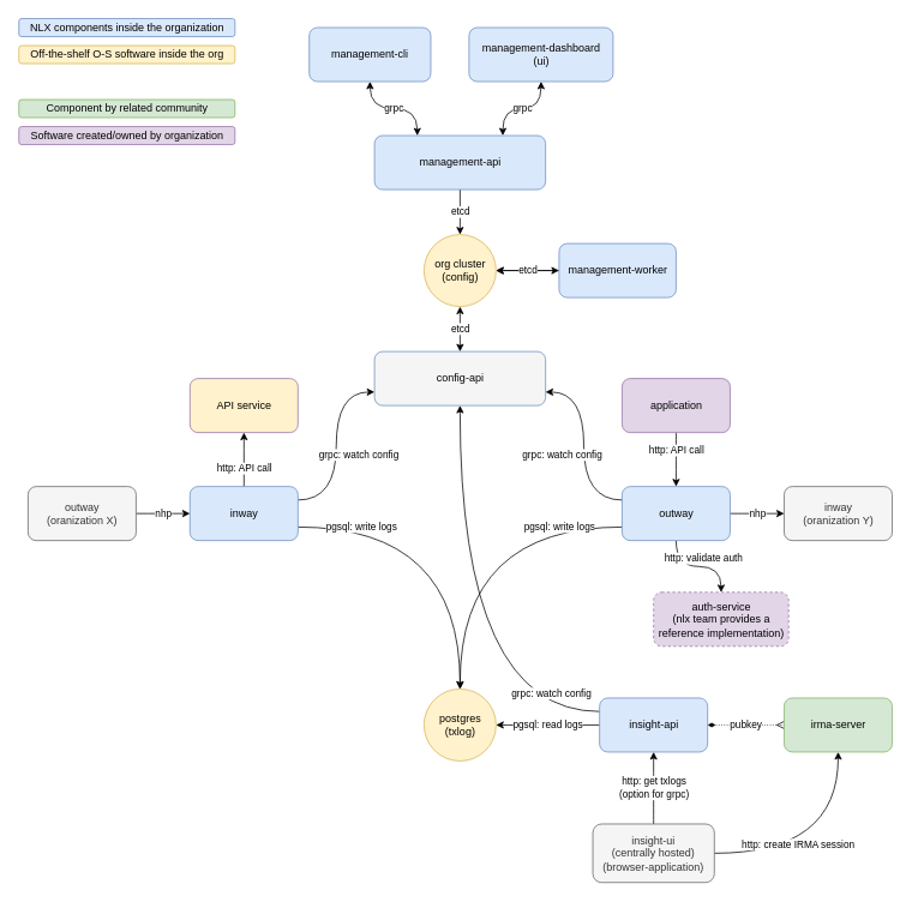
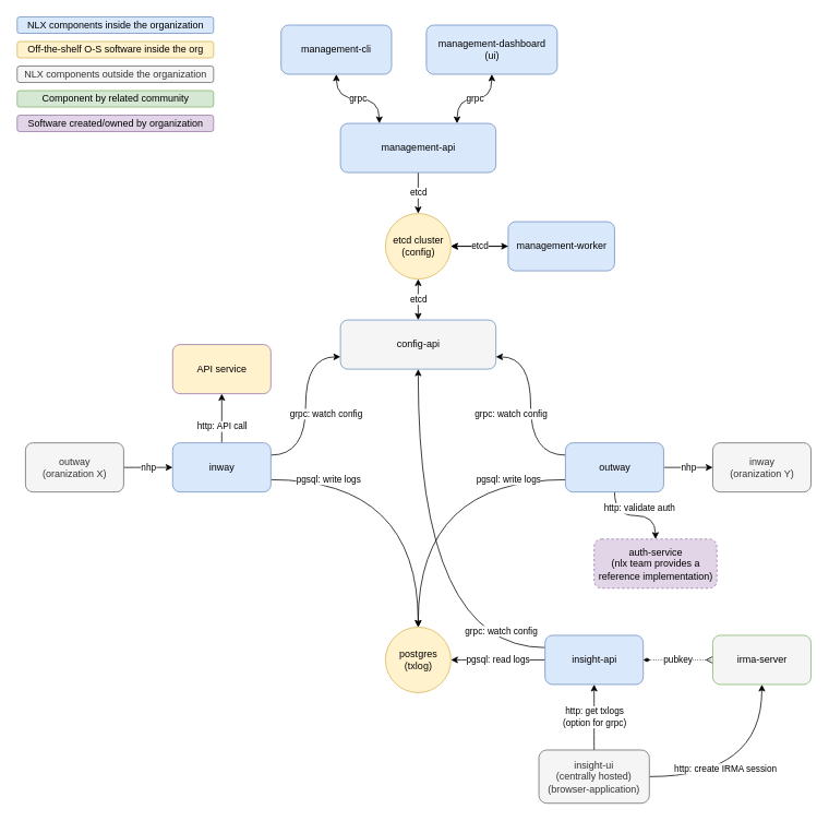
+ <mxCell id="37" value="NLX components outside the organization" style="text;html=1;strokeColor=#666666;fillColor=#f5f5f5;align=center;verticalAlign=middle;whiteSpace=wrap;rounded=1;fontColor=#333333;" vertex="1" parent="1"><mxGeometry x="20.5" y="80" width="240" height="20" as="geometry" /></mxCell>
- <mxCell id="8" value="org cluster&lt;br&gt;(config)&lt;br&gt;" style="ellipse;whiteSpace=wrap;html=1;aspect=fixed;rounded=1;fillColor=#fff2cc;strokeColor=#d6b656;" parent="1" vertex="1"><mxGeometry x="470.5" y="260" width="80" height="80" as="geometry" /></mxCell>
+ <mxCell id="8" value="etcd cluster&lt;br&gt;(config)&lt;br&gt;" style="ellipse;whiteSpace=wrap;html=1;aspect=fixed;rounded=1;fillColor=#fff2cc;strokeColor=#d6b656;" parent="1" vertex="1"><mxGeometry x="470.5" y="260" width="80" height="80" as="geometry" /></mxCell>
- <mxCell id="42" value="application" style="rounded=1;whiteSpace=wrap;html=1;fillColor=#e1d5e7;strokeColor=#9673a6;" vertex="1" parent="1"><mxGeometry x="690.5" y="420" width="120" height="60" as="geometry" /></mxCell>
- <mxCell id="41" value="http: API call" style="edgeStyle=orthogonalEdgeStyle;curved=1;rounded=0;orthogonalLoop=1;jettySize=auto;html=1;startArrow=none;startFill=0;endArrow=classic;endFill=1;" edge="1" parent="1" source="42" target="17"><mxGeometry x="-0.333" relative="1" as="geometry"><mxPoint as="offset" /></mxGeometry></mxCell>
- <mxCell id="34" value="irma-server" style="rounded=1;whiteSpace=wrap;html=1;fillColor=#d5e8d4;strokeColor=#82b366;" parent="1" vertex="1"><mxGeometry x="870.5" y="775" width="120" height="60" as="geometry" /></mxCell>
+ <mxCell id="34" value="irma-server" style="rounded=1;whiteSpace=wrap;html=1;fillColor=#f5f5f5;strokeColor=#82b366;" parent="1" vertex="1"><mxGeometry x="870.5" y="775" width="120" height="60" as="geometry" /></mxCell>
